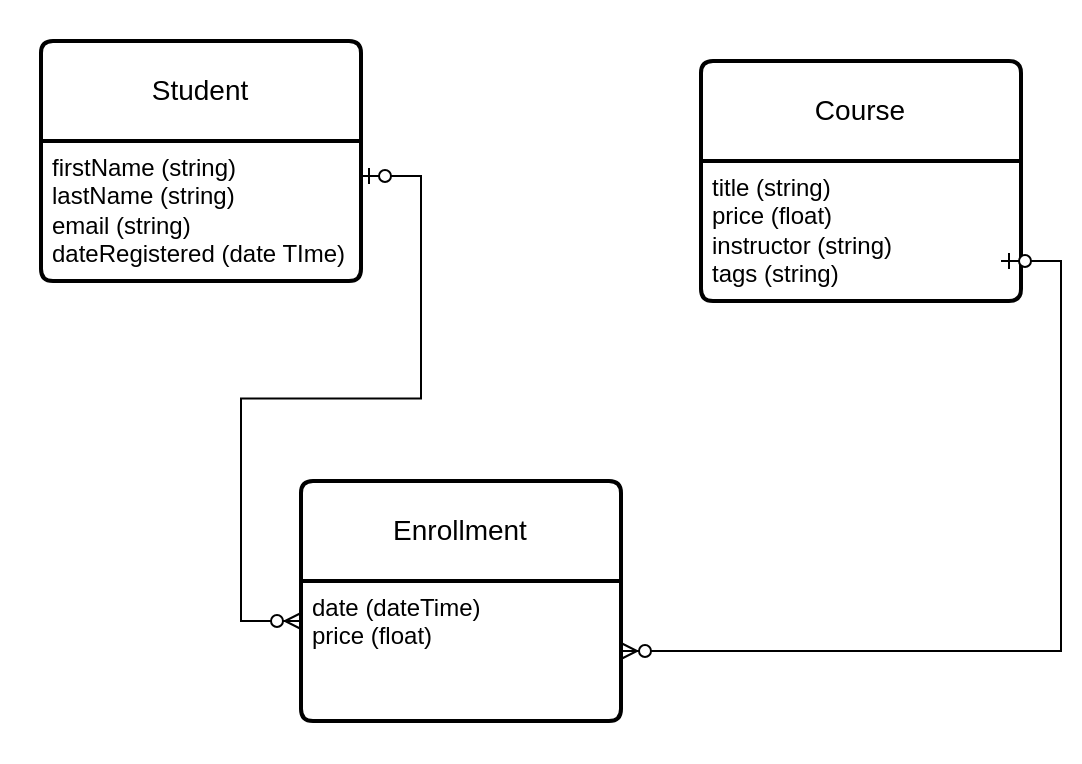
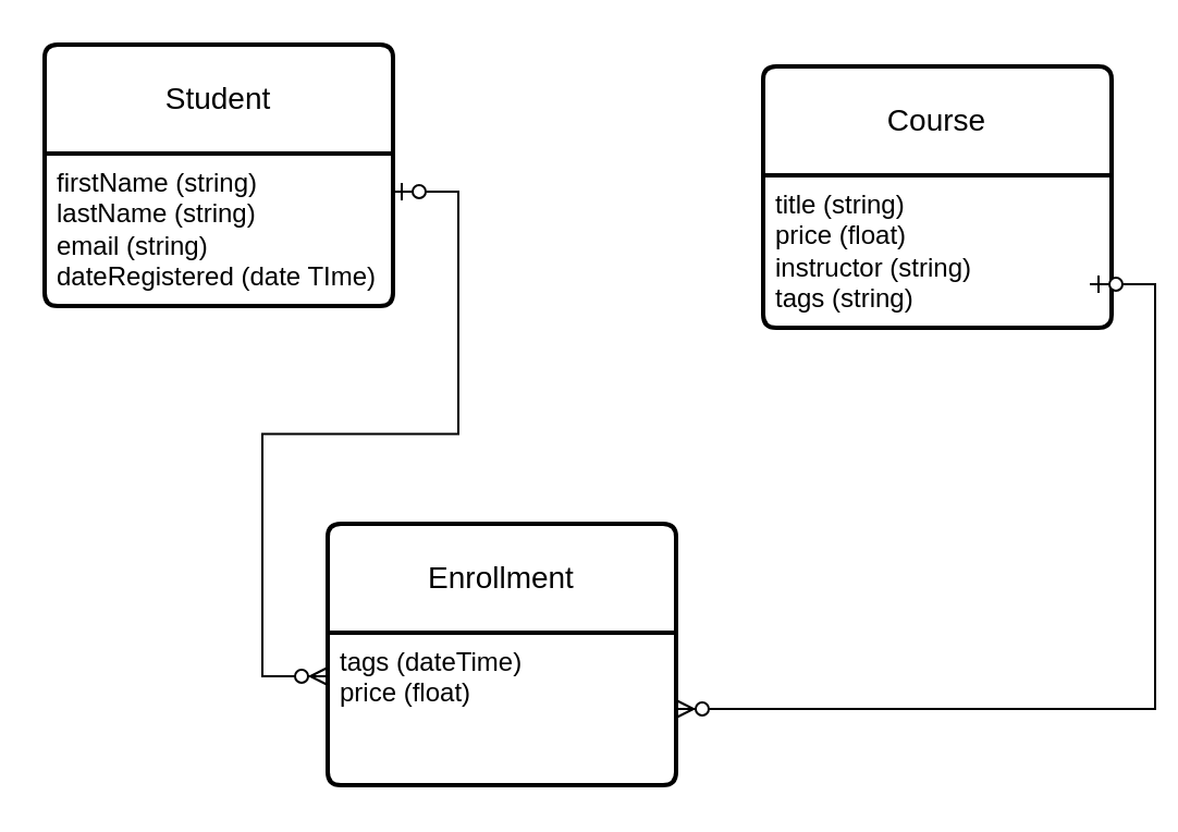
- <mxCell id="8" value="date (dateTime)&lt;br&gt;price (float)" style="align=left;strokeColor=none;fillColor=none;spacingLeft=4;fontSize=12;verticalAlign=top;resizable=0;rotatable=0;part=1;html=1;" vertex="1" parent="7"><mxGeometry y="50" width="160" height="70" as="geometry" /></mxCell>
+ <mxCell id="8" value="tags (dateTime)&lt;br&gt;price (float)" style="align=left;strokeColor=none;fillColor=none;spacingLeft=4;fontSize=12;verticalAlign=top;resizable=0;rotatable=0;part=1;html=1;" vertex="1" parent="7"><mxGeometry y="50" width="160" height="70" as="geometry" /></mxCell>
